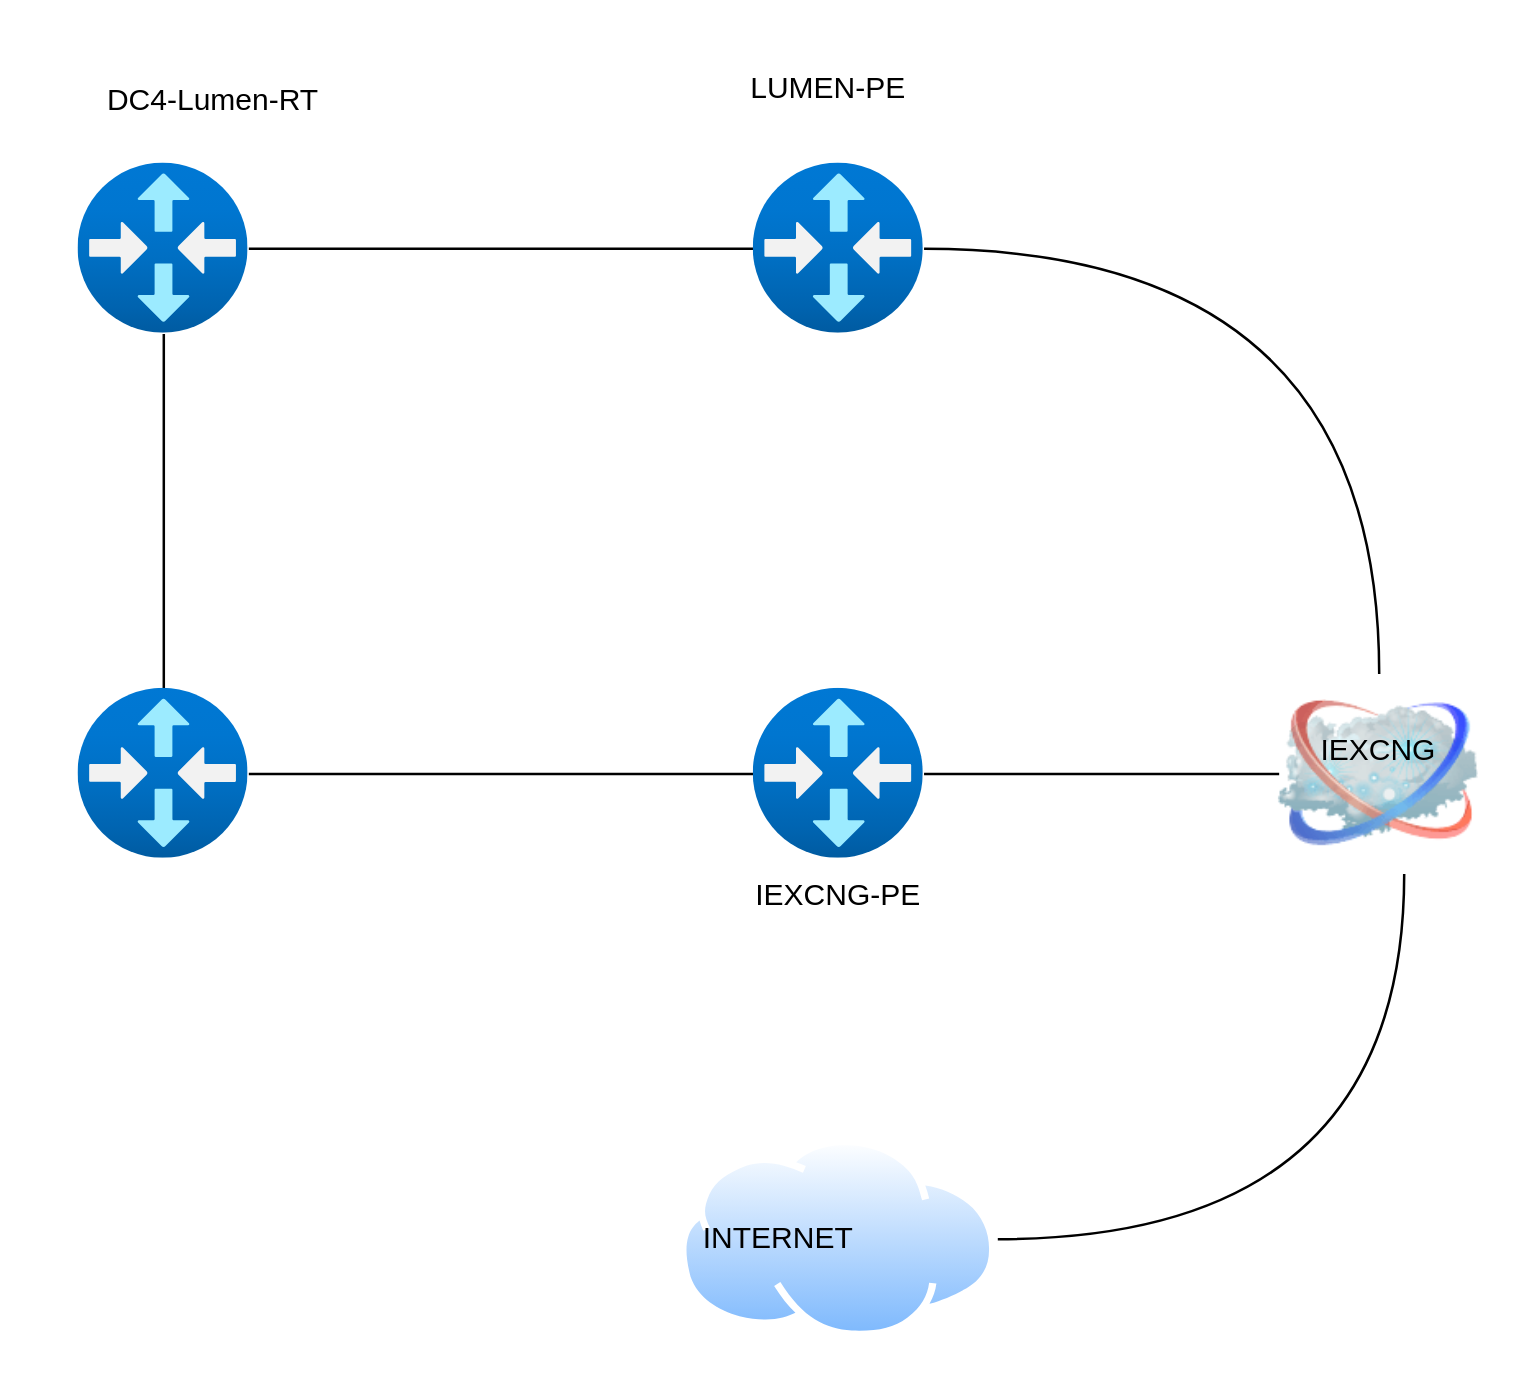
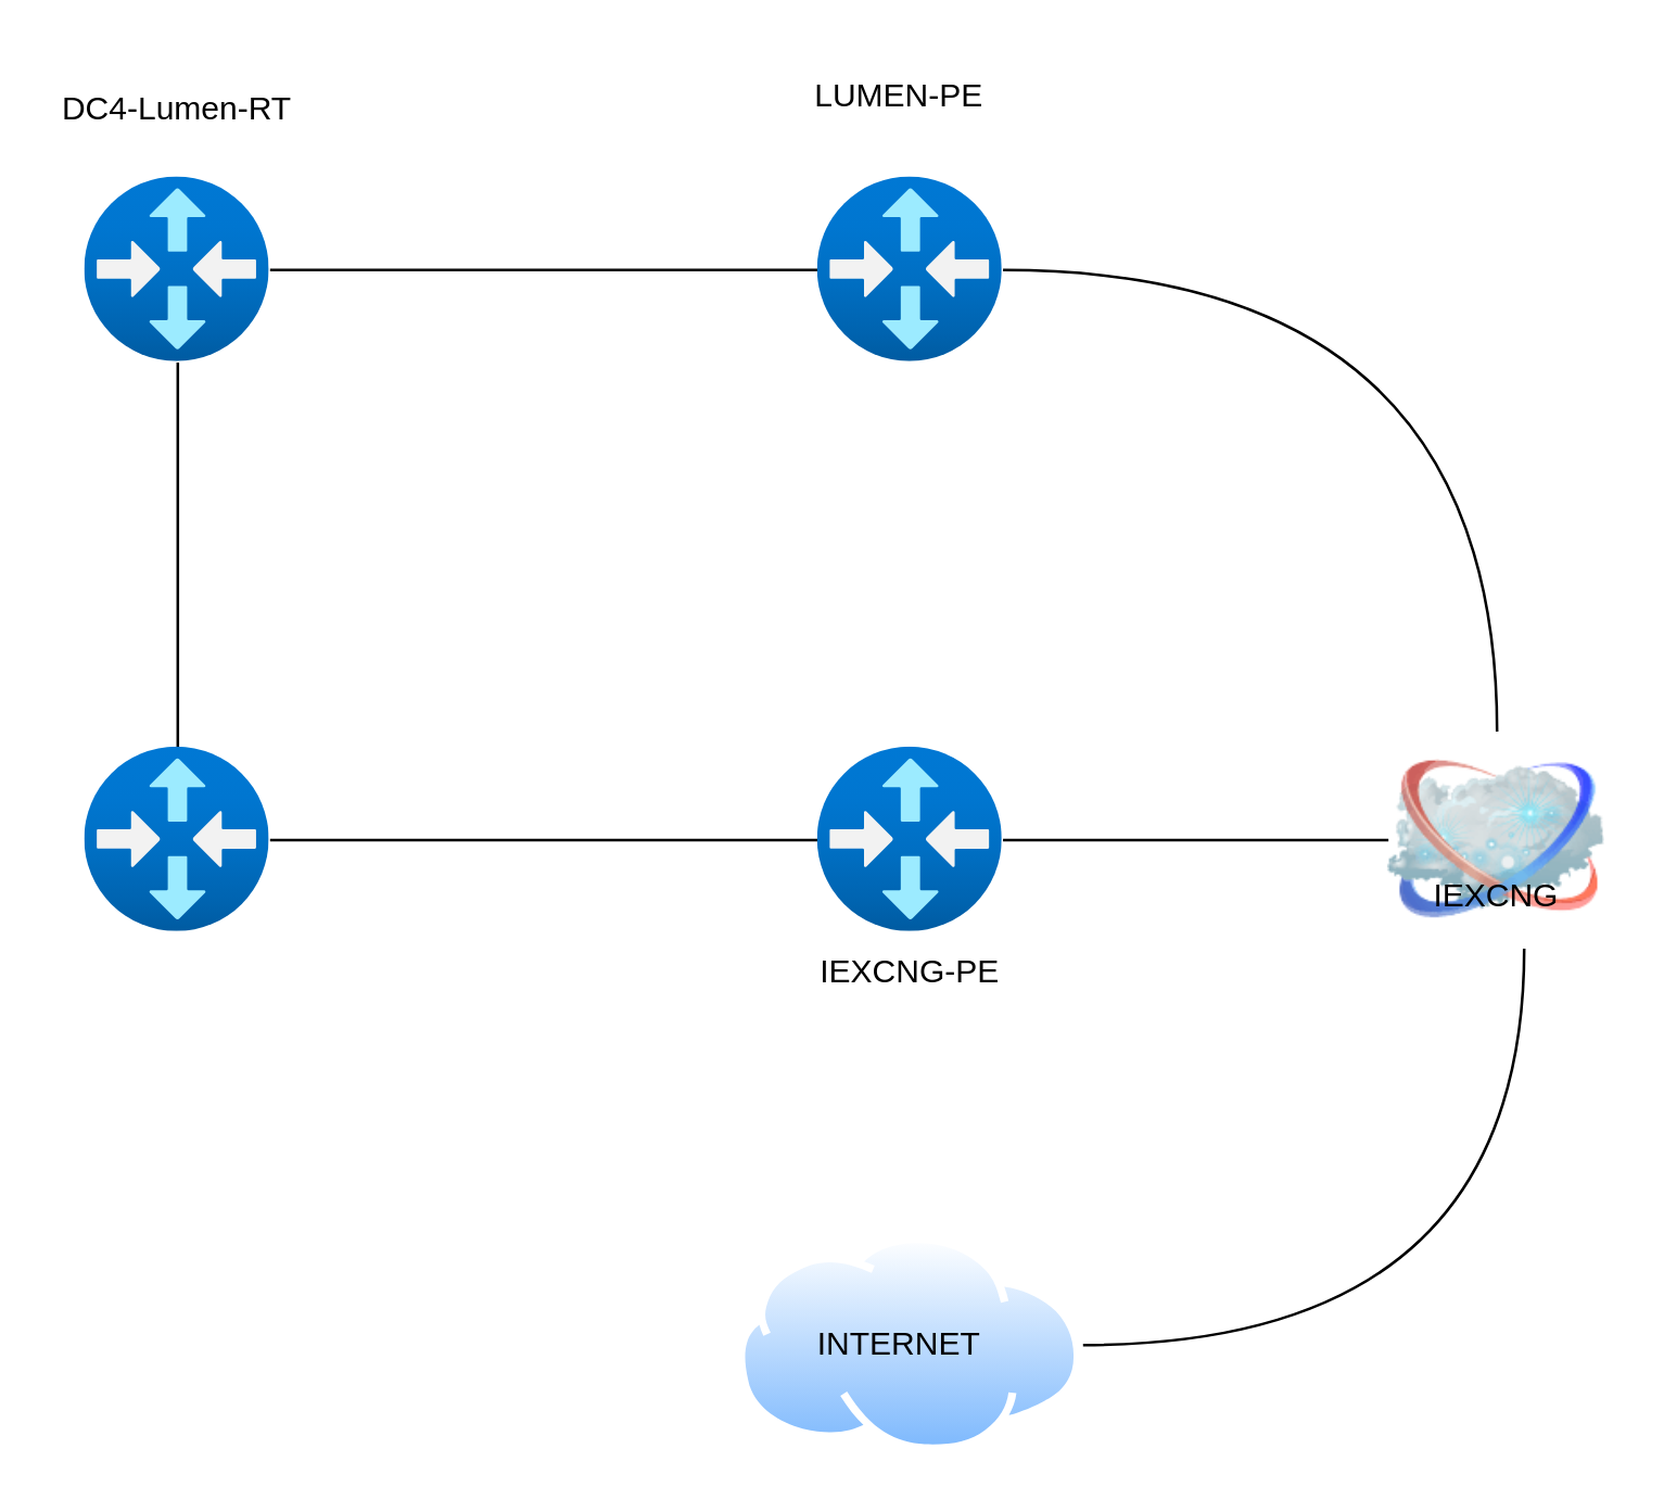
- <mxCell id="16" value="DC4-Lumen-RT" style="text;strokeColor=none;align=center;fillColor=none;html=1;verticalAlign=middle;whiteSpace=wrap;rounded=0;" vertex="1" parent="1"><mxGeometry x="40" y="25" width="90" height="30" as="geometry" /></mxCell>
+ <mxCell id="16" value="DC4-Lumen-RT" style="text;strokeColor=none;align=center;fillColor=none;html=1;verticalAlign=middle;whiteSpace=wrap;rounded=0;" vertex="1" parent="1"><mxGeometry x="20" y="25" width="90" height="30" as="geometry" /></mxCell>
- <mxCell id="15" value="IEXCNG" style="text;strokeColor=none;align=center;fillColor=none;html=1;verticalAlign=middle;whiteSpace=wrap;rounded=0;fontColor=#000000;" vertex="1" parent="1"><mxGeometry x="521" y="285" width="60" height="30" as="geometry" /></mxCell>
+ <mxCell id="15" value="IEXCNG" style="text;strokeColor=none;align=center;fillColor=none;html=1;verticalAlign=middle;whiteSpace=wrap;rounded=0;fontColor=#000000;" vertex="1" parent="1"><mxGeometry x="521" y="315" width="60" height="30" as="geometry" /></mxCell>
- <mxCell id="14" value="INTERNET" style="text;strokeColor=none;align=center;fillColor=none;html=1;verticalAlign=middle;whiteSpace=wrap;rounded=0;fontColor=#000000;" vertex="1" parent="1"><mxGeometry x="281" y="480" width="60" height="30" as="geometry" /></mxCell>
+ <mxCell id="14" value="INTERNET" style="text;strokeColor=none;align=center;fillColor=none;html=1;verticalAlign=middle;whiteSpace=wrap;rounded=0;fontColor=#000000;" vertex="1" parent="1"><mxGeometry x="301" y="480" width="60" height="30" as="geometry" /></mxCell>
